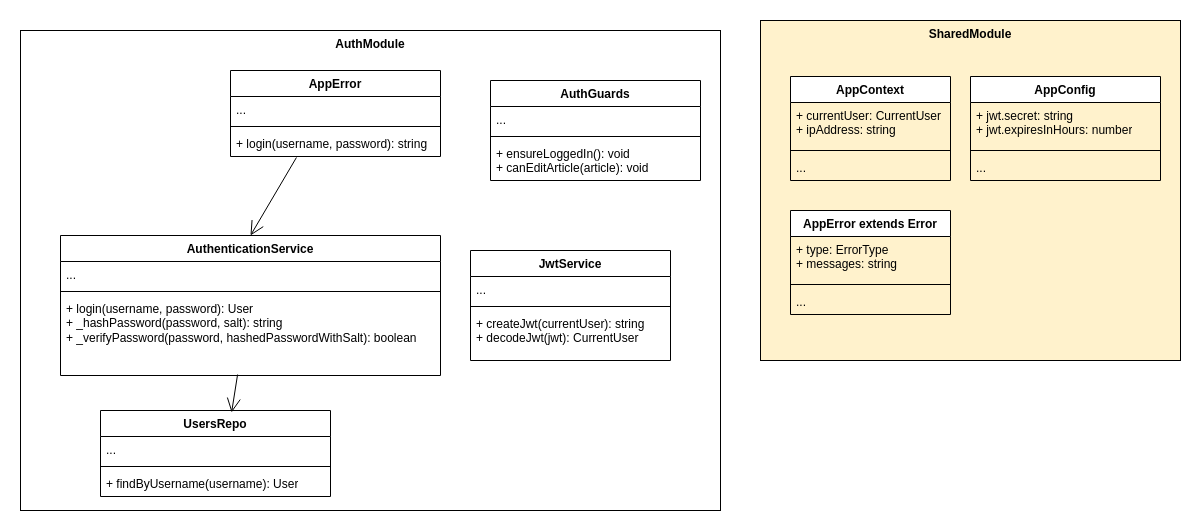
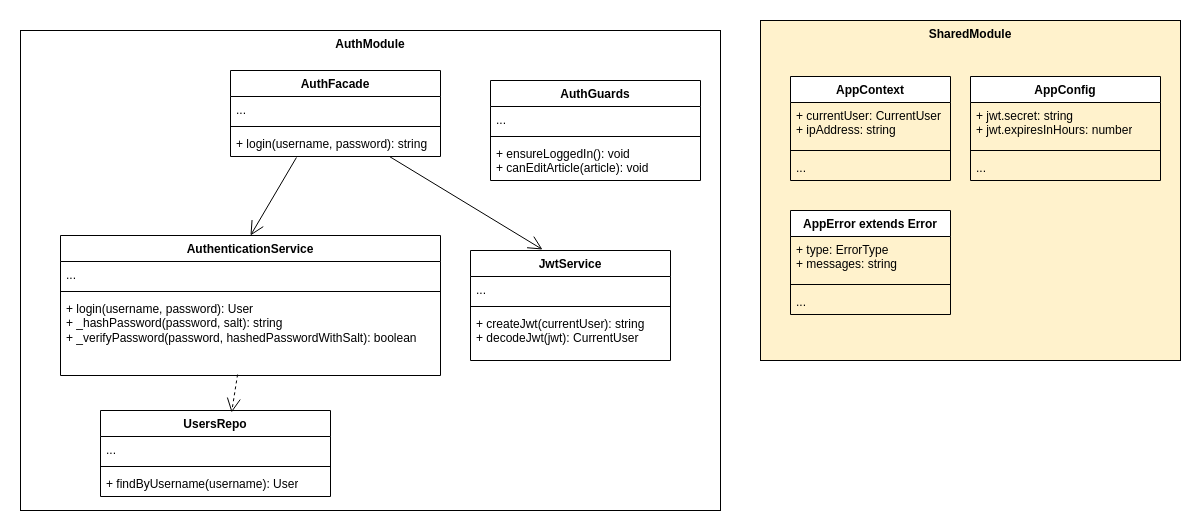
- <mxCell id="8" value="AppError" style="swimlane;fontStyle=1;align=center;verticalAlign=top;childLayout=stackLayout;horizontal=1;startSize=26;horizontalStack=0;resizeParent=1;resizeParentMax=0;resizeLast=0;collapsible=1;marginBottom=0;whiteSpace=wrap;html=1;" parent="1" vertex="1"><mxGeometry x="230" y="70" width="210" height="86" as="geometry" /></mxCell>
+ <mxCell id="8" value="AuthFacade" style="swimlane;fontStyle=1;align=center;verticalAlign=top;childLayout=stackLayout;horizontal=1;startSize=26;horizontalStack=0;resizeParent=1;resizeParentMax=0;resizeLast=0;collapsible=1;marginBottom=0;whiteSpace=wrap;html=1;" parent="1" vertex="1"><mxGeometry x="230" y="70" width="210" height="86" as="geometry" /></mxCell>
+ <mxCell id="38" value="" style="endArrow=open;endFill=1;endSize=12;html=1;rounded=0;exitX=0.757;exitY=1;exitDx=0;exitDy=0;exitPerimeter=0;entryX=0.36;entryY=-0.009;entryDx=0;entryDy=0;entryPerimeter=0;" edge="1" parent="1" source="11" target="16"><mxGeometry width="160" relative="1" as="geometry"><mxPoint x="343" y="165" as="sourcePoint" /><mxPoint x="250" y="220" as="targetPoint" /></mxGeometry></mxCell>
- <mxCell id="37" value="" style="endArrow=open;endFill=1;endSize=12;html=1;rounded=0;exitX=0.466;exitY=0.988;exitDx=0;exitDy=0;exitPerimeter=0;entryX=0.57;entryY=0.023;entryDx=0;entryDy=0;entryPerimeter=0;" edge="1" parent="1" source="27" target="12"><mxGeometry width="160" relative="1" as="geometry"><mxPoint x="403" y="175" as="sourcePoint" /><mxPoint x="250" y="220" as="targetPoint" /></mxGeometry></mxCell>
+ <mxCell id="37" value="" style="endArrow=open;endFill=1;endSize=12;html=1;rounded=0;exitX=0.466;exitY=0.988;exitDx=0;exitDy=0;exitPerimeter=0;entryX=0.57;entryY=0.023;entryDx=0;entryDy=0;entryPerimeter=0;dashed=1;" edge="1" parent="1" source="27" target="12"><mxGeometry width="160" relative="1" as="geometry"><mxPoint x="403" y="175" as="sourcePoint" /><mxPoint x="250" y="220" as="targetPoint" /></mxGeometry></mxCell>
